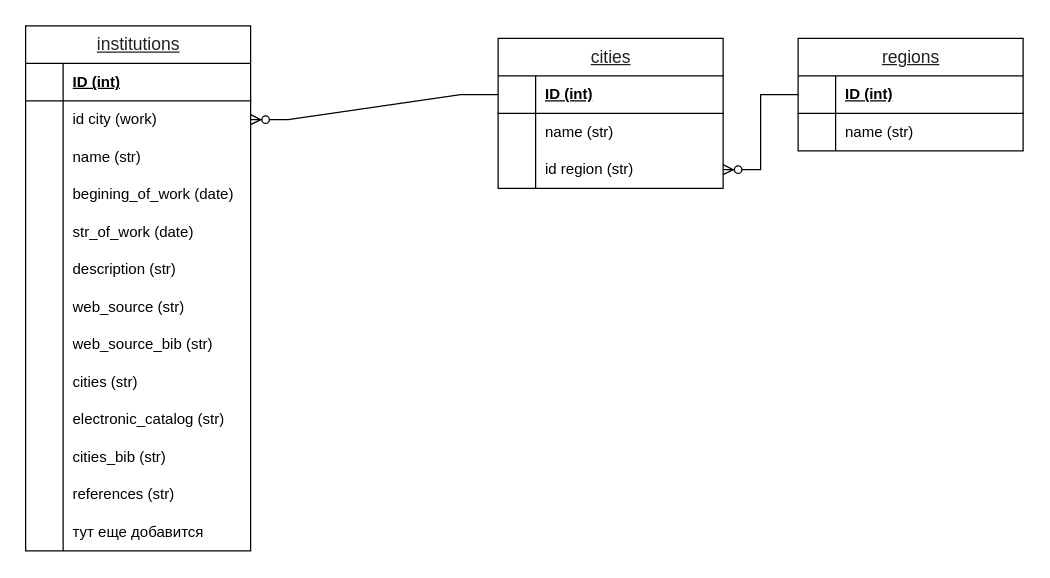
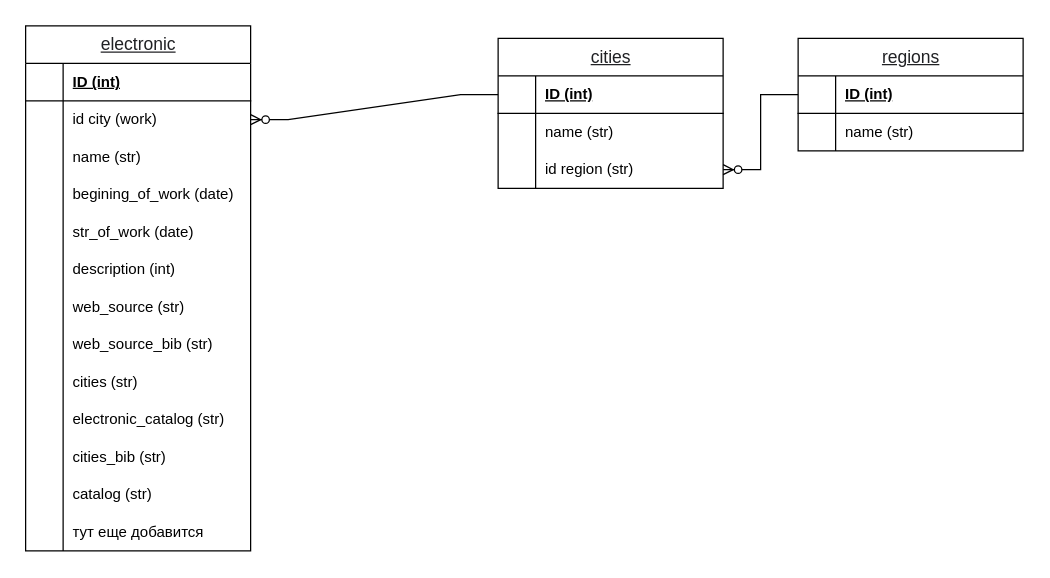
- <mxCell id="2" value="&lt;span style=&quot;color: rgb(32, 33, 36); font-family: arial, sans-serif; font-size: 14px; font-weight: 400; text-align: start; text-wrap: wrap; background-color: rgb(255, 255, 255); text-decoration-line: underline;&quot;&gt;institutions&lt;/span&gt;" style="shape=table;startSize=30;container=1;collapsible=1;childLayout=tableLayout;fixedRows=1;rowLines=0;fontStyle=1;align=center;resizeLast=1;html=1;swimlaneLine=1;" vertex="1" parent="1"><mxGeometry x="20" y="20" width="180" height="420" as="geometry"><mxRectangle x="380" y="100" width="100" height="30" as="alternateBounds" /></mxGeometry></mxCell>
+ <mxCell id="2" value="&lt;span style=&quot;color: rgb(32, 33, 36); font-family: arial, sans-serif; font-size: 14px; font-weight: 400; text-align: start; text-wrap: wrap; background-color: rgb(255, 255, 255); text-decoration-line: underline;&quot;&gt;electronic&lt;/span&gt;" style="shape=table;startSize=30;container=1;collapsible=1;childLayout=tableLayout;fixedRows=1;rowLines=0;fontStyle=1;align=center;resizeLast=1;html=1;swimlaneLine=1;" vertex="1" parent="1"><mxGeometry x="20" y="20" width="180" height="420" as="geometry"><mxRectangle x="380" y="100" width="100" height="30" as="alternateBounds" /></mxGeometry></mxCell>
- <mxCell id="20" value="description (str)" style="shape=partialRectangle;connectable=0;fillColor=none;top=0;left=0;bottom=0;right=0;align=left;spacingLeft=6;overflow=hidden;whiteSpace=wrap;html=1;" vertex="1" parent="18"><mxGeometry x="30" width="150" height="30" as="geometry"><mxRectangle width="150" height="30" as="alternateBounds" /></mxGeometry></mxCell>
+ <mxCell id="20" value="description (int)" style="shape=partialRectangle;connectable=0;fillColor=none;top=0;left=0;bottom=0;right=0;align=left;spacingLeft=6;overflow=hidden;whiteSpace=wrap;html=1;" vertex="1" parent="18"><mxGeometry x="30" width="150" height="30" as="geometry"><mxRectangle width="150" height="30" as="alternateBounds" /></mxGeometry></mxCell>
- <mxCell id="38" value="references (str)" style="shape=partialRectangle;connectable=0;fillColor=none;top=0;left=0;bottom=0;right=0;align=left;spacingLeft=6;overflow=hidden;whiteSpace=wrap;html=1;" vertex="1" parent="36"><mxGeometry x="30" width="150" height="30" as="geometry"><mxRectangle width="150" height="30" as="alternateBounds" /></mxGeometry></mxCell>
+ <mxCell id="38" value="catalog (str)" style="shape=partialRectangle;connectable=0;fillColor=none;top=0;left=0;bottom=0;right=0;align=left;spacingLeft=6;overflow=hidden;whiteSpace=wrap;html=1;" vertex="1" parent="36"><mxGeometry x="30" width="150" height="30" as="geometry"><mxRectangle width="150" height="30" as="alternateBounds" /></mxGeometry></mxCell>
